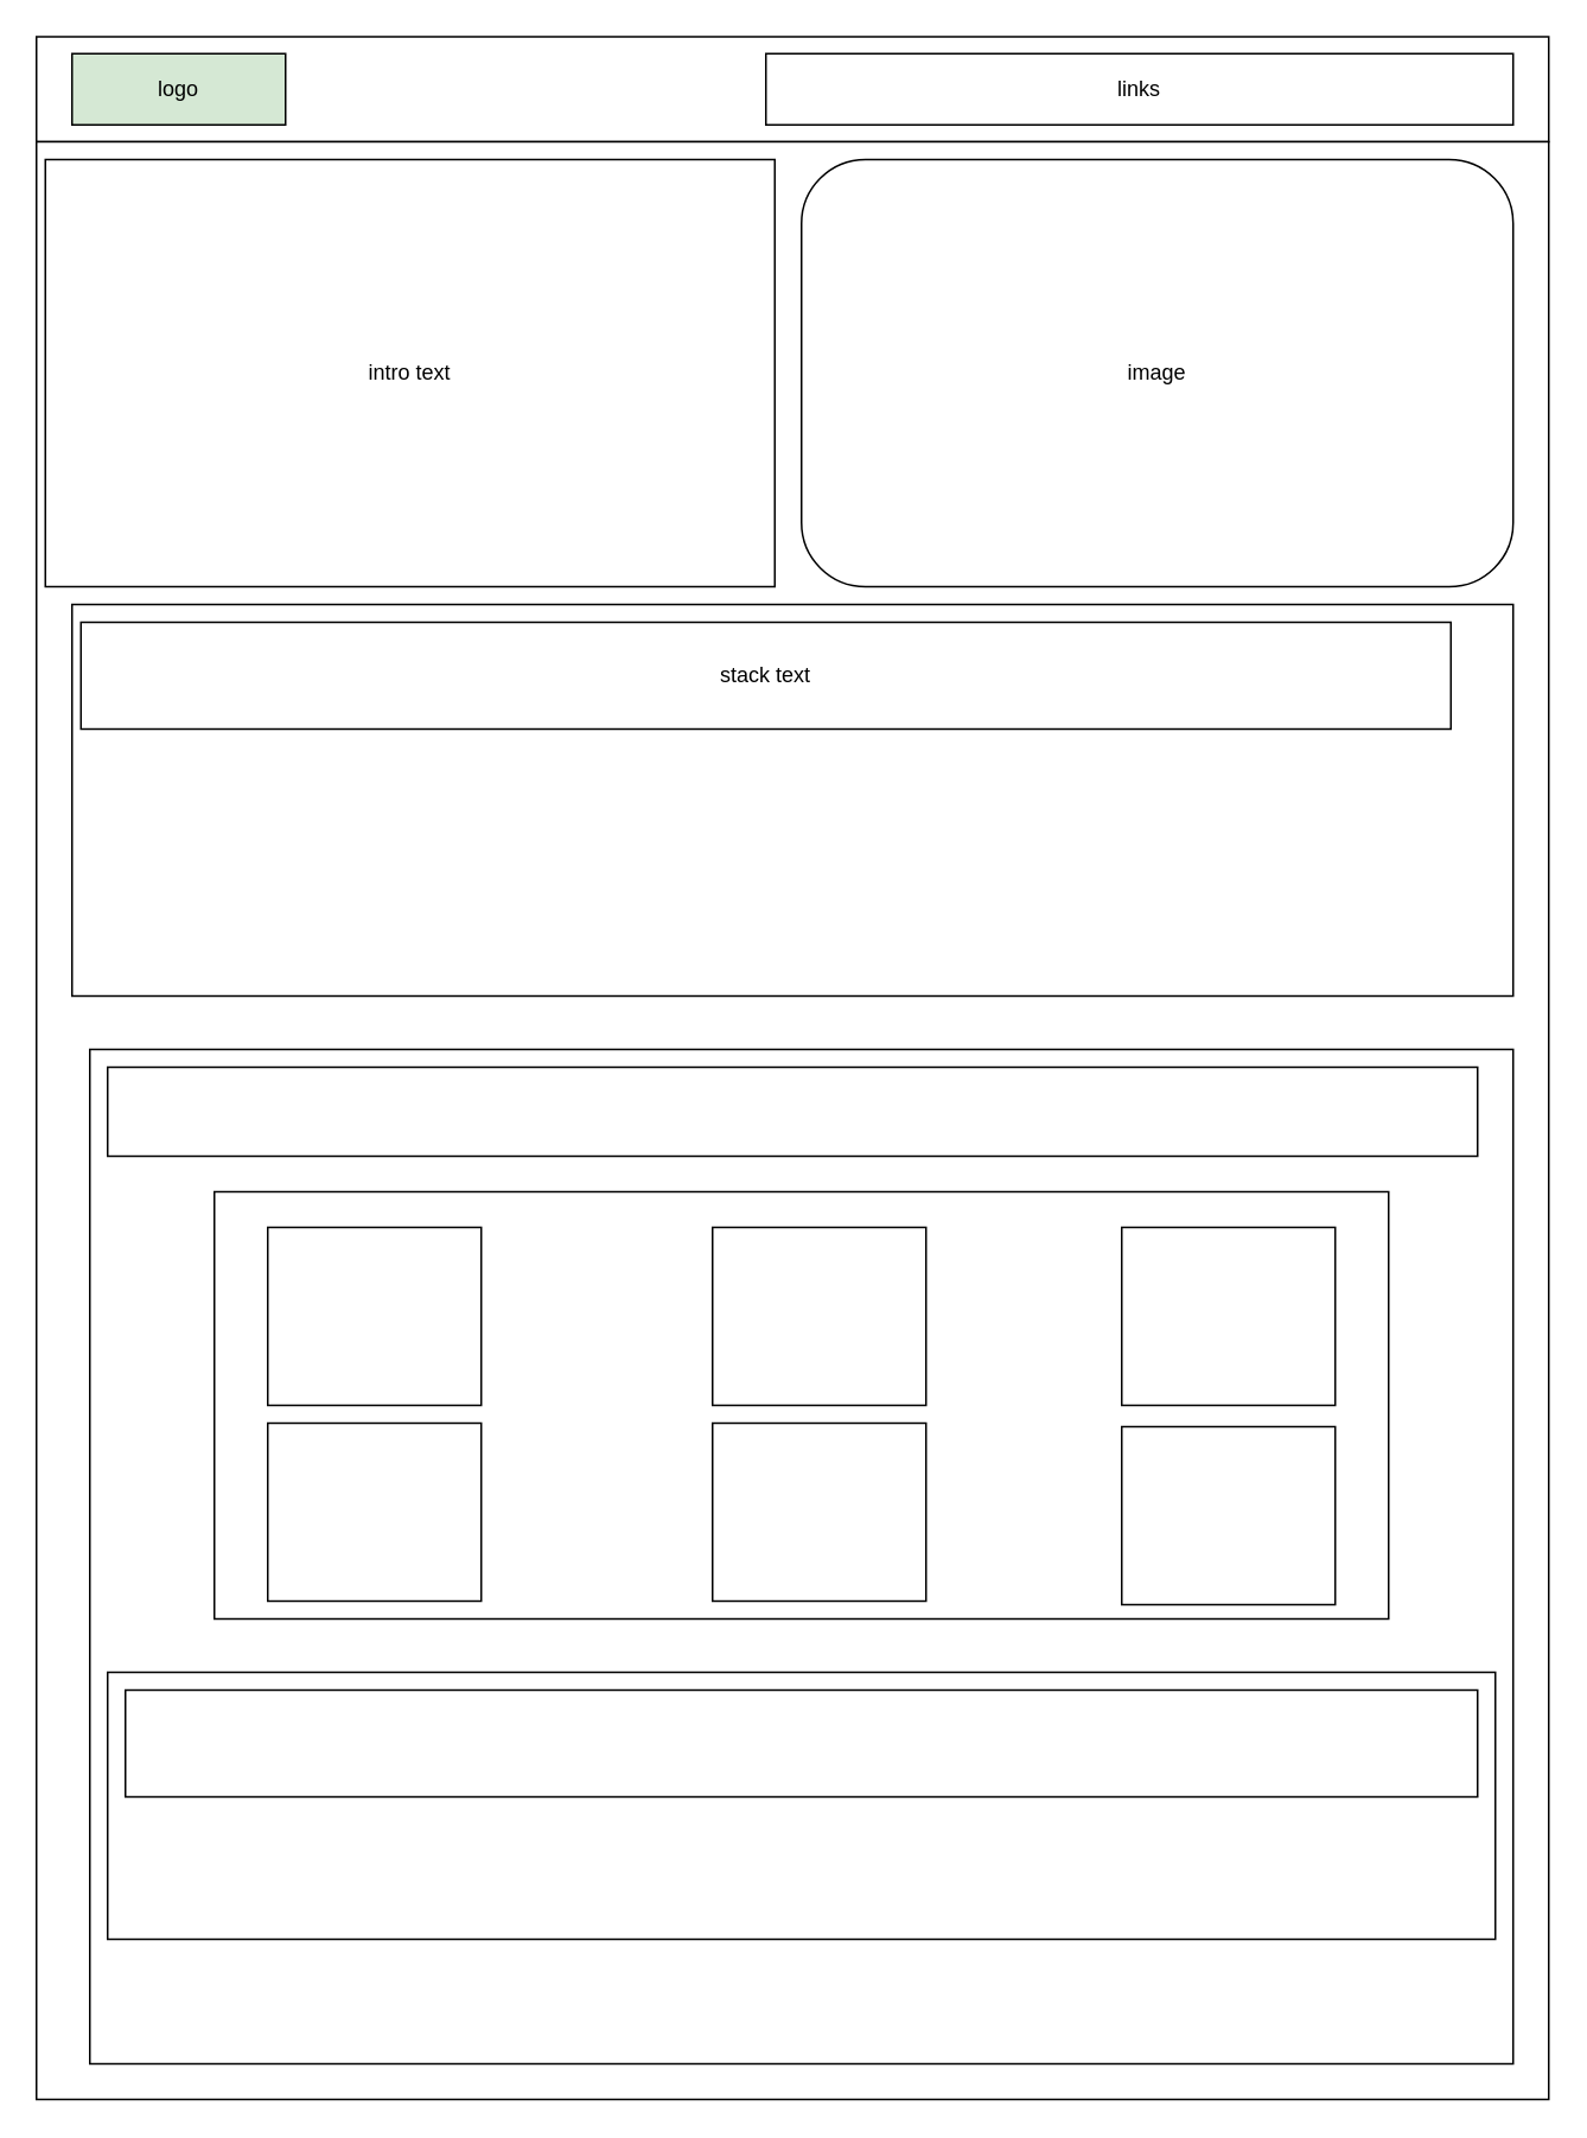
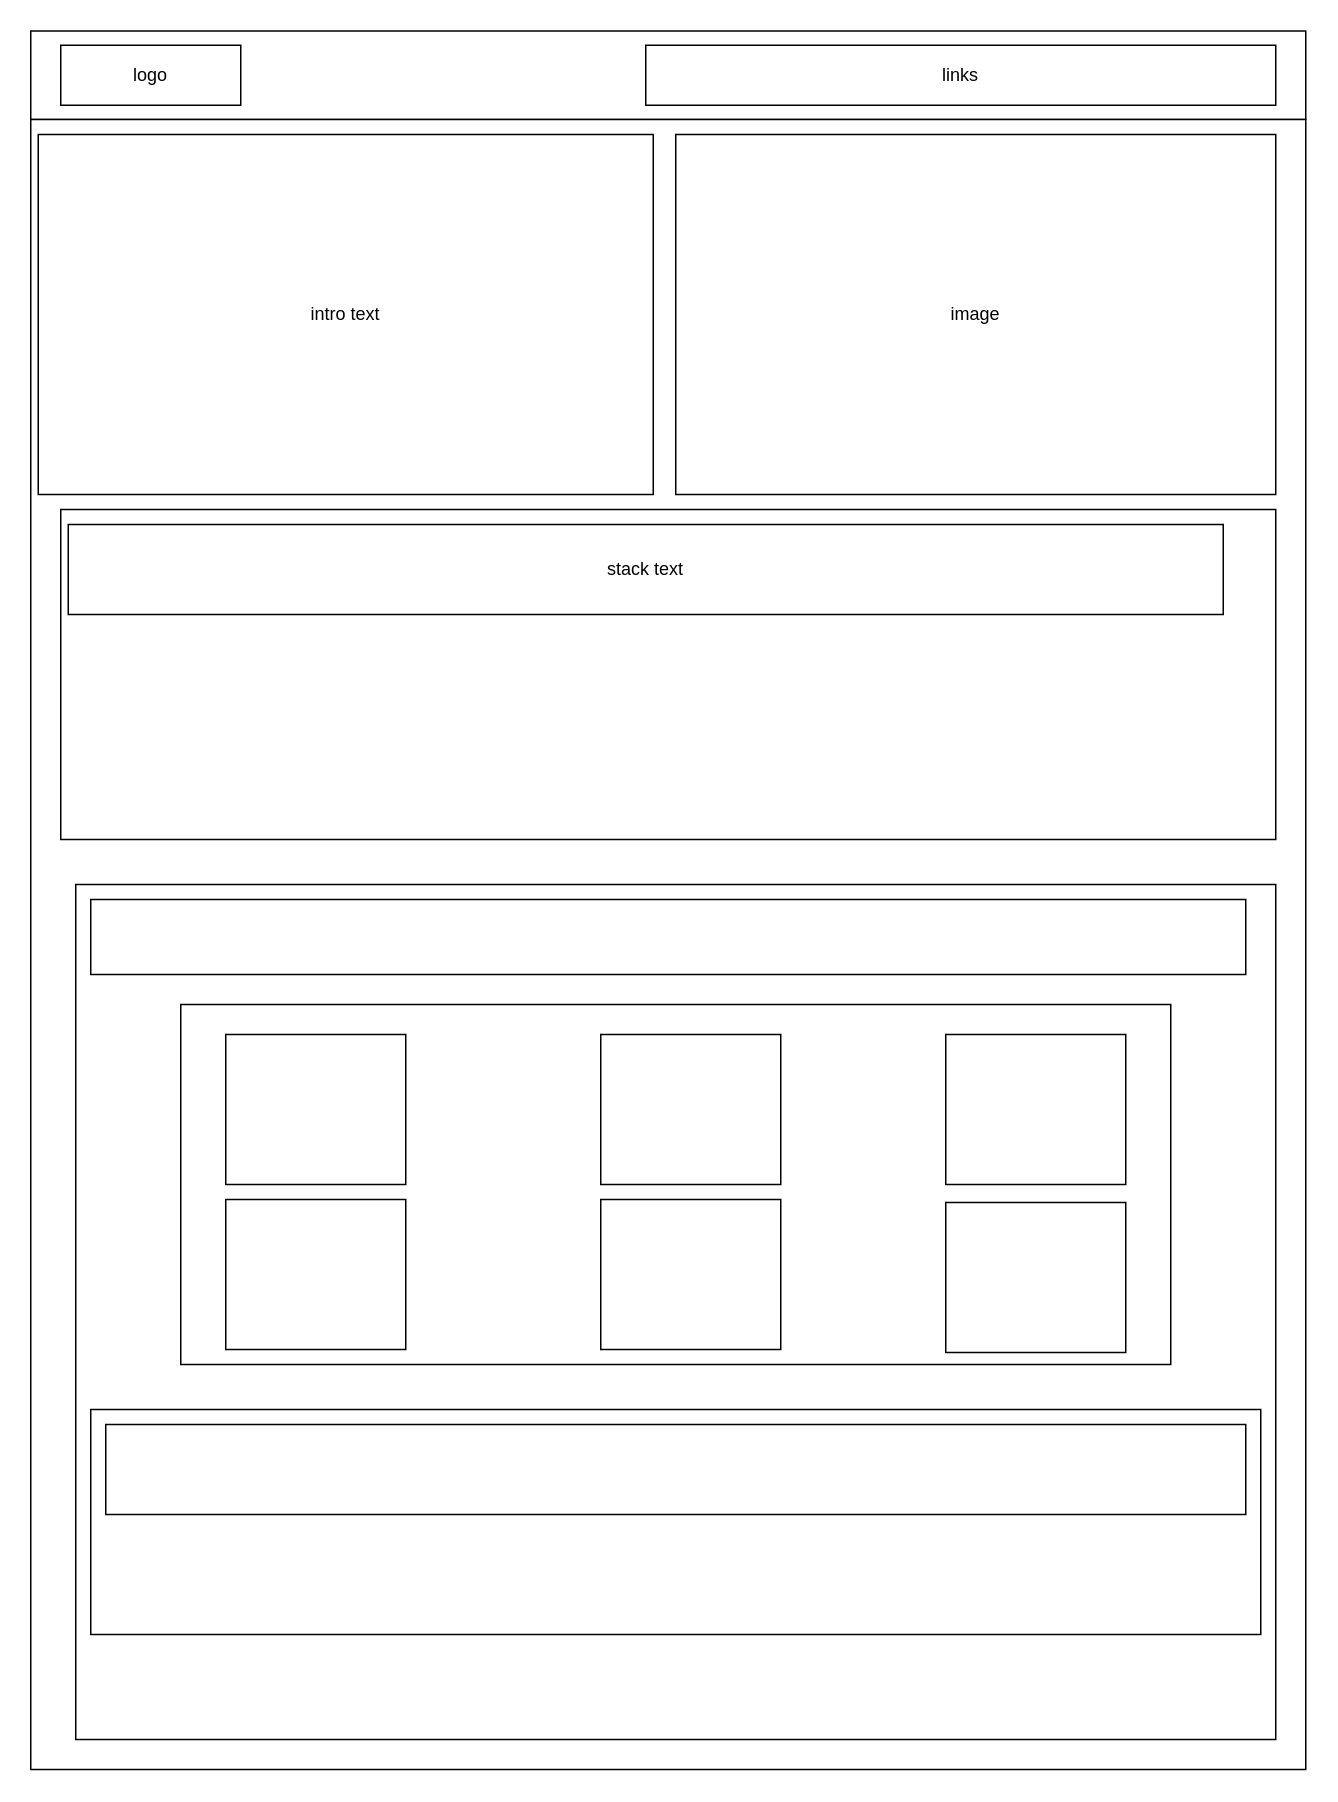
- <mxCell id="3" value="logo" style="whiteSpace=wrap;html=1;fillColor=#d5e8d4;" vertex="1" parent="1"><mxGeometry x="40" y="29.5" width="120" height="40" as="geometry" /></mxCell>
+ <mxCell id="3" value="logo" style="whiteSpace=wrap;html=1;" vertex="1" parent="1"><mxGeometry x="40" y="29.5" width="120" height="40" as="geometry" /></mxCell>
- <mxCell id="7" value="image" style="whiteSpace=wrap;html=1;rounded=1;" vertex="1" parent="1"><mxGeometry x="450" y="89" width="400" height="240" as="geometry" /></mxCell>
+ <mxCell id="7" value="image" style="whiteSpace=wrap;html=1;" vertex="1" parent="1"><mxGeometry x="450" y="89" width="400" height="240" as="geometry" /></mxCell>
